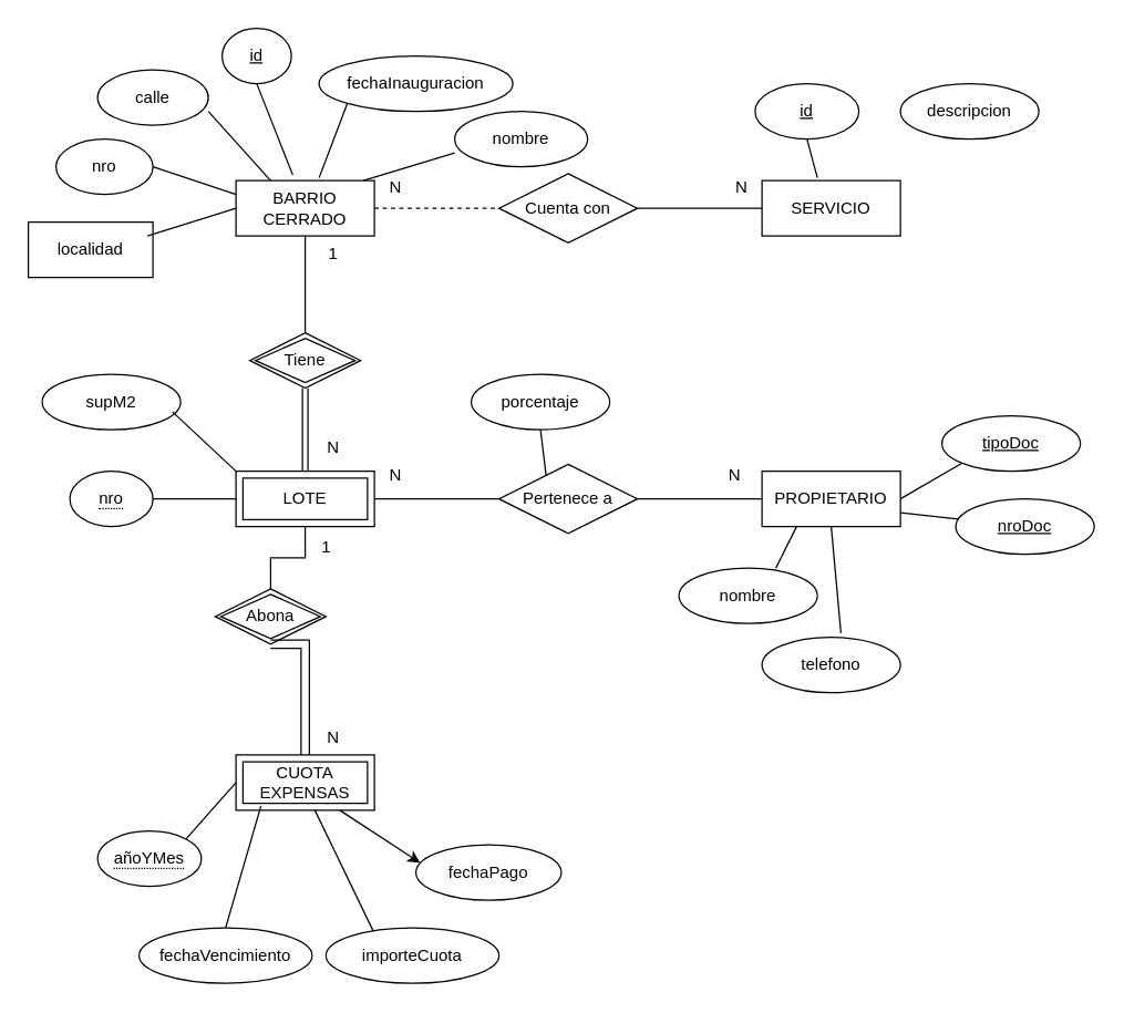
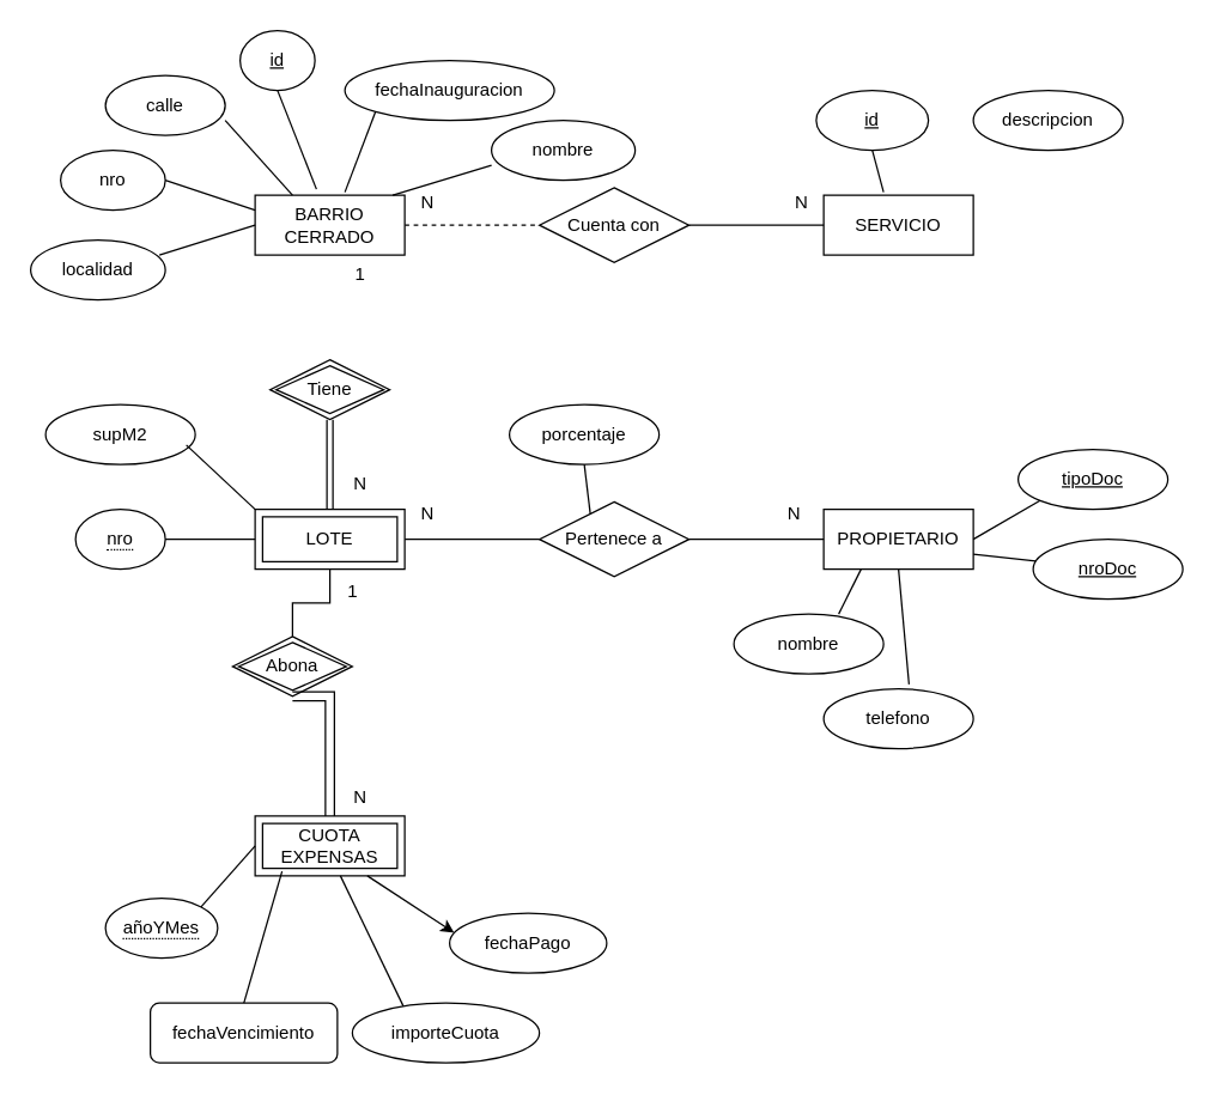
- <mxCell id="10" value="localidad" style="whiteSpace=wrap;html=1;align=center;rounded=0;" vertex="1" parent="1"><mxGeometry x="20" y="160" width="90" height="40" as="geometry" /></mxCell>
+ <mxCell id="10" value="localidad" style="ellipse;whiteSpace=wrap;html=1;align=center;" vertex="1" parent="1"><mxGeometry x="20" y="160" width="90" height="40" as="geometry" /></mxCell>
- <mxCell id="2" style="edgeStyle=orthogonalEdgeStyle;rounded=0;orthogonalLoop=1;jettySize=auto;html=1;exitX=0.5;exitY=1;exitDx=0;exitDy=0;entryX=0.5;entryY=0;entryDx=0;entryDy=0;endArrow=none;endFill=0;" edge="1" parent="1" source="4" target="21"><mxGeometry relative="1" as="geometry" /></mxCell>
- <mxCell id="49" value="fechaVencimiento" style="ellipse;whiteSpace=wrap;html=1;align=center;" vertex="1" parent="1"><mxGeometry x="100" y="670" width="125" height="40" as="geometry" /></mxCell>
+ <mxCell id="49" value="fechaVencimiento" style="whiteSpace=wrap;html=1;align=center;rounded=1;" vertex="1" parent="1"><mxGeometry x="100" y="670" width="125" height="40" as="geometry" /></mxCell>
